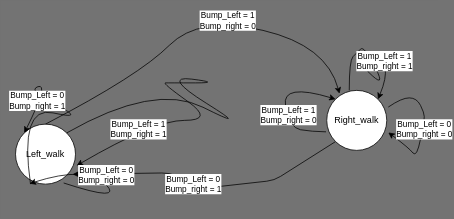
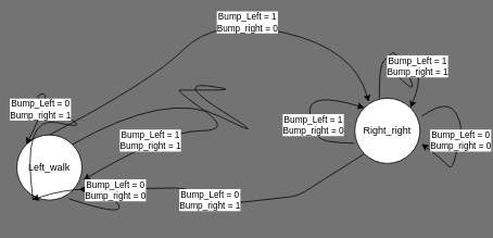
- <mxCell id="7" value="Right_walk" style="ellipse;whiteSpace=wrap;html=1;aspect=fixed;fontColor=#000000;" parent="1" vertex="1"><mxGeometry x="435" y="120" width="80" height="80" as="geometry" /></mxCell>
+ <mxCell id="7" value="Right_right" style="ellipse;whiteSpace=wrap;html=1;aspect=fixed;fontColor=#000000;" parent="1" vertex="1"><mxGeometry x="435" y="120" width="80" height="80" as="geometry" /></mxCell>
